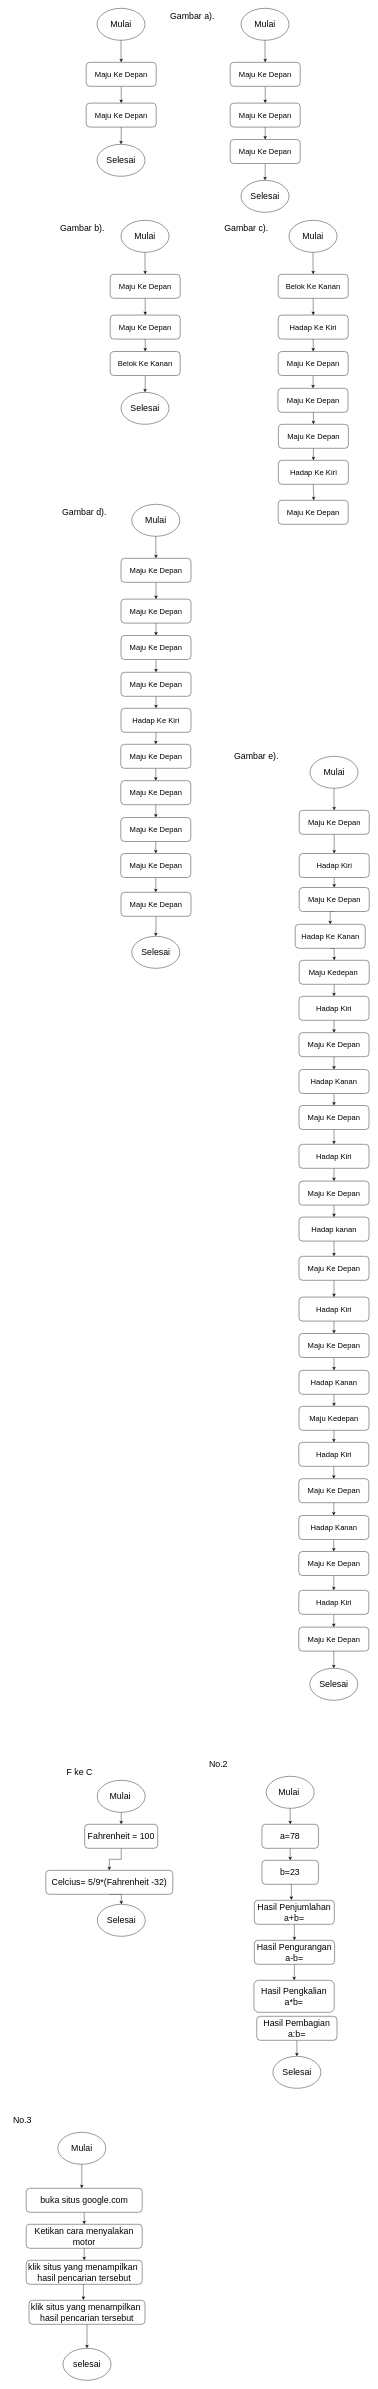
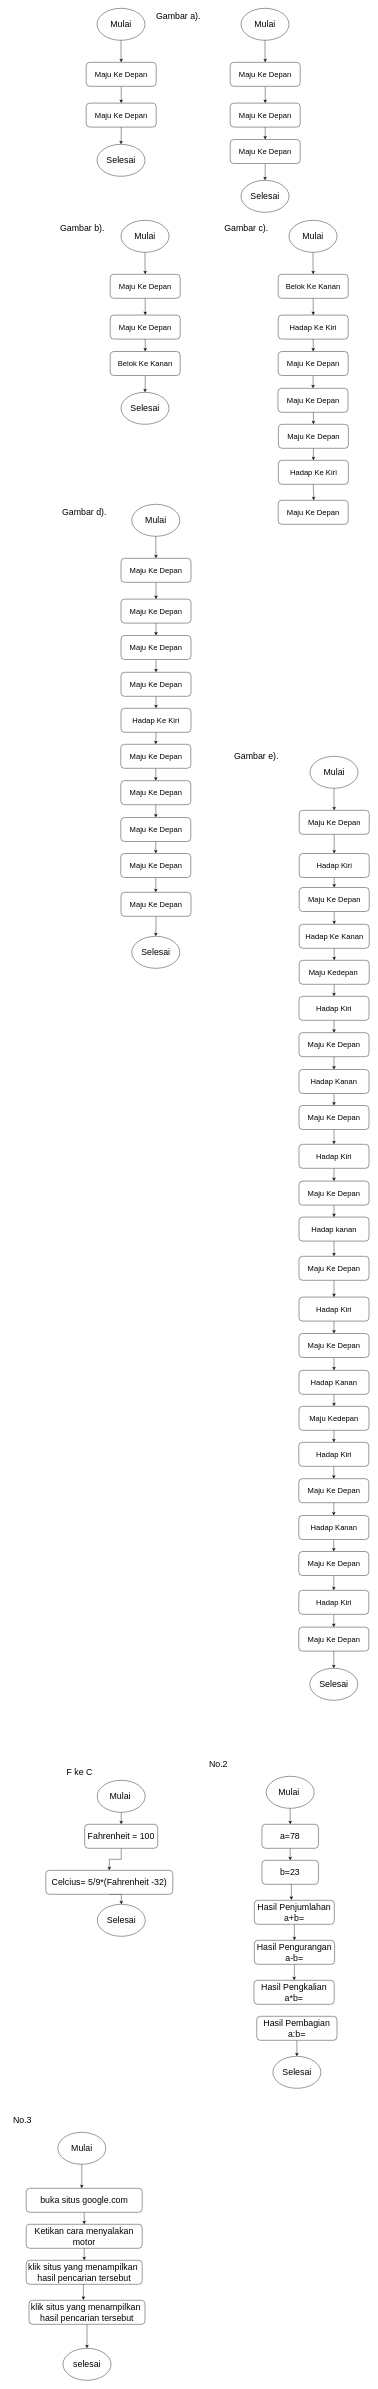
- <mxCell id="9" value="Gambar a)." style="text;html=1;align=center;verticalAlign=middle;resizable=0;points=[];autosize=1;strokeColor=none;fillColor=none;fontSize=22;" vertex="1" parent="1"><mxGeometry x="415" y="20" width="130" height="40" as="geometry" /></mxCell>
+ <mxCell id="9" value="Gambar a)." style="text;html=1;align=center;verticalAlign=middle;resizable=0;points=[];autosize=1;strokeColor=none;fillColor=none;fontSize=22;" vertex="1" parent="1"><mxGeometry x="380" y="20" width="130" height="40" as="geometry" /></mxCell>
- <mxCell id="72" value="&lt;font style=&quot;font-size: 19px;&quot;&gt;Hadap Ke Kanan&lt;/font&gt;" style="rounded=1;whiteSpace=wrap;html=1;fontSize=22;" vertex="1" parent="1"><mxGeometry x="737.5" y="2310" width="175" height="60" as="geometry" /></mxCell>
+ <mxCell id="72" value="&lt;font style=&quot;font-size: 19px;&quot;&gt;Hadap Ke Kanan&lt;/font&gt;" style="rounded=1;whiteSpace=wrap;html=1;fontSize=22;" vertex="1" parent="1"><mxGeometry x="747.5" y="2310" width="175" height="60" as="geometry" /></mxCell>
- <mxCell id="138" value="Hasil Pengkalian&lt;br&gt;a*b=" style="rounded=1;whiteSpace=wrap;html=1;fontSize=22;" vertex="1" parent="1"><mxGeometry x="634.37" y="4950" width="200.63" height="80" as="geometry" /></mxCell>
+ <mxCell id="138" value="Hasil Pengkalian&lt;br&gt;a*b=" style="rounded=1;whiteSpace=wrap;html=1;fontSize=22;" vertex="1" parent="1"><mxGeometry x="634.37" y="4950" width="200.63" height="60" as="geometry" /></mxCell>
